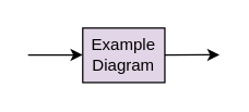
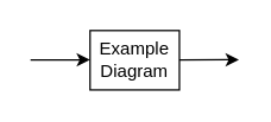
- <mxCell id="2" value="Example Diagram" style="rounded=0;whiteSpace=wrap;html=1;fillColor=#e1d5e7;" parent="1" vertex="1"><mxGeometry x="60" y="20" width="60" height="40" as="geometry" /></mxCell>
+ <mxCell id="2" value="Example Diagram" style="rounded=0;whiteSpace=wrap;html=1;" parent="1" vertex="1"><mxGeometry x="60" y="20" width="60" height="40" as="geometry" /></mxCell>
